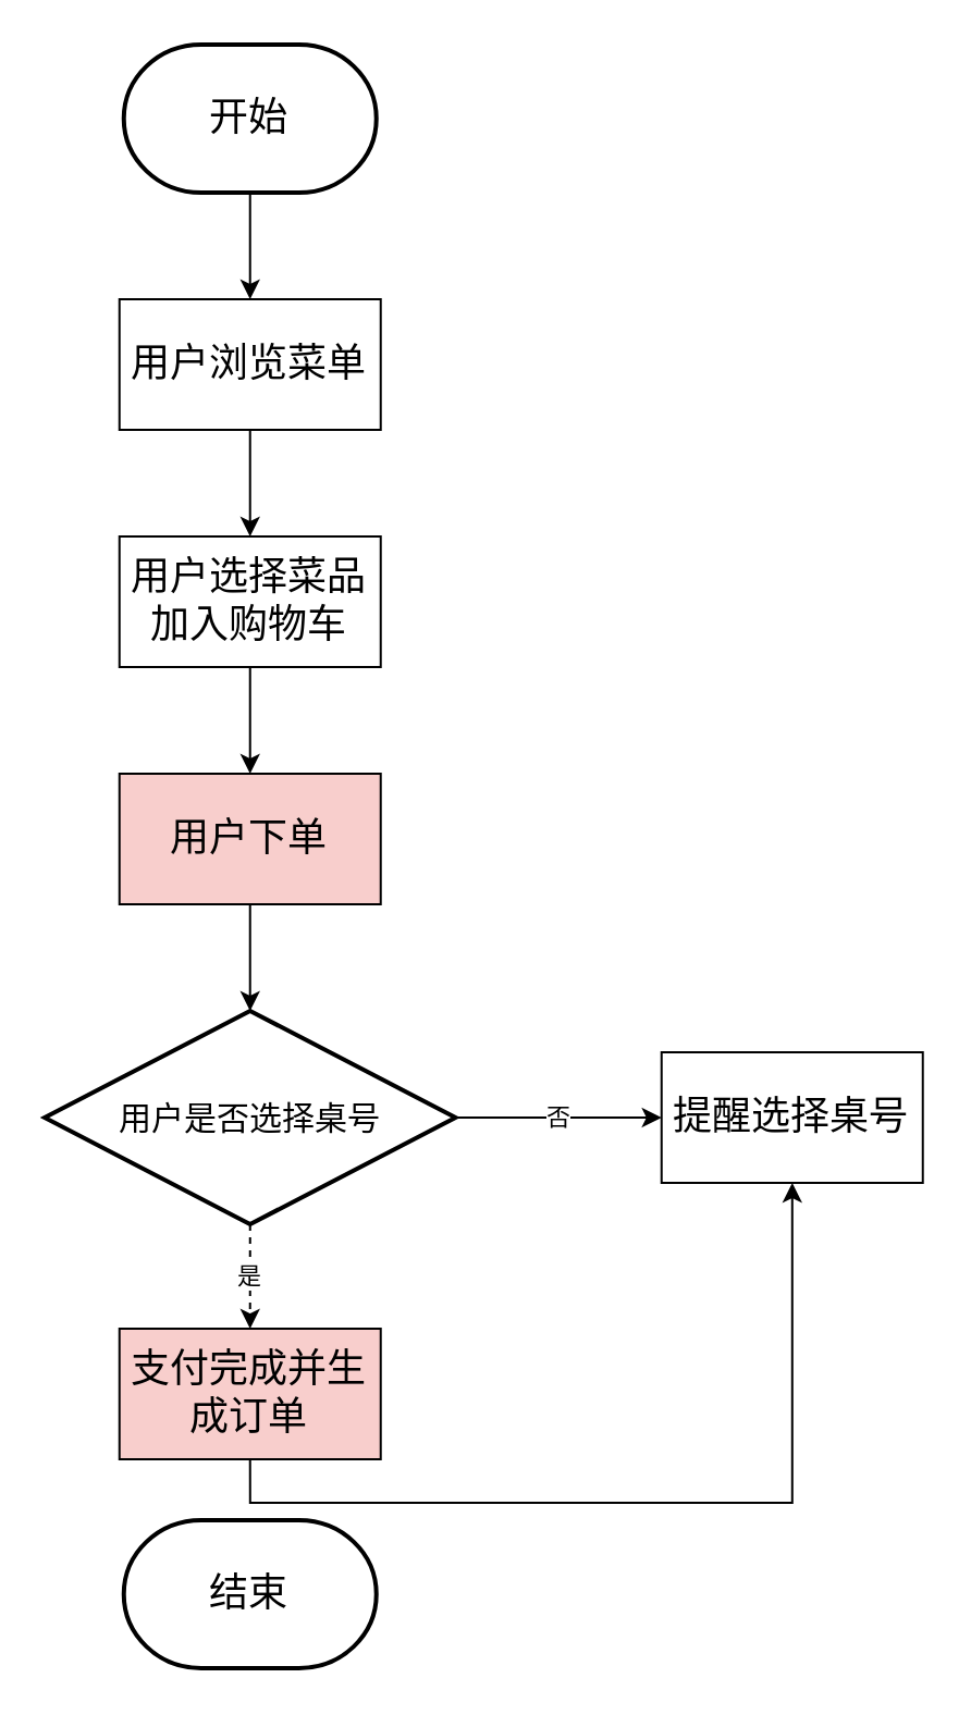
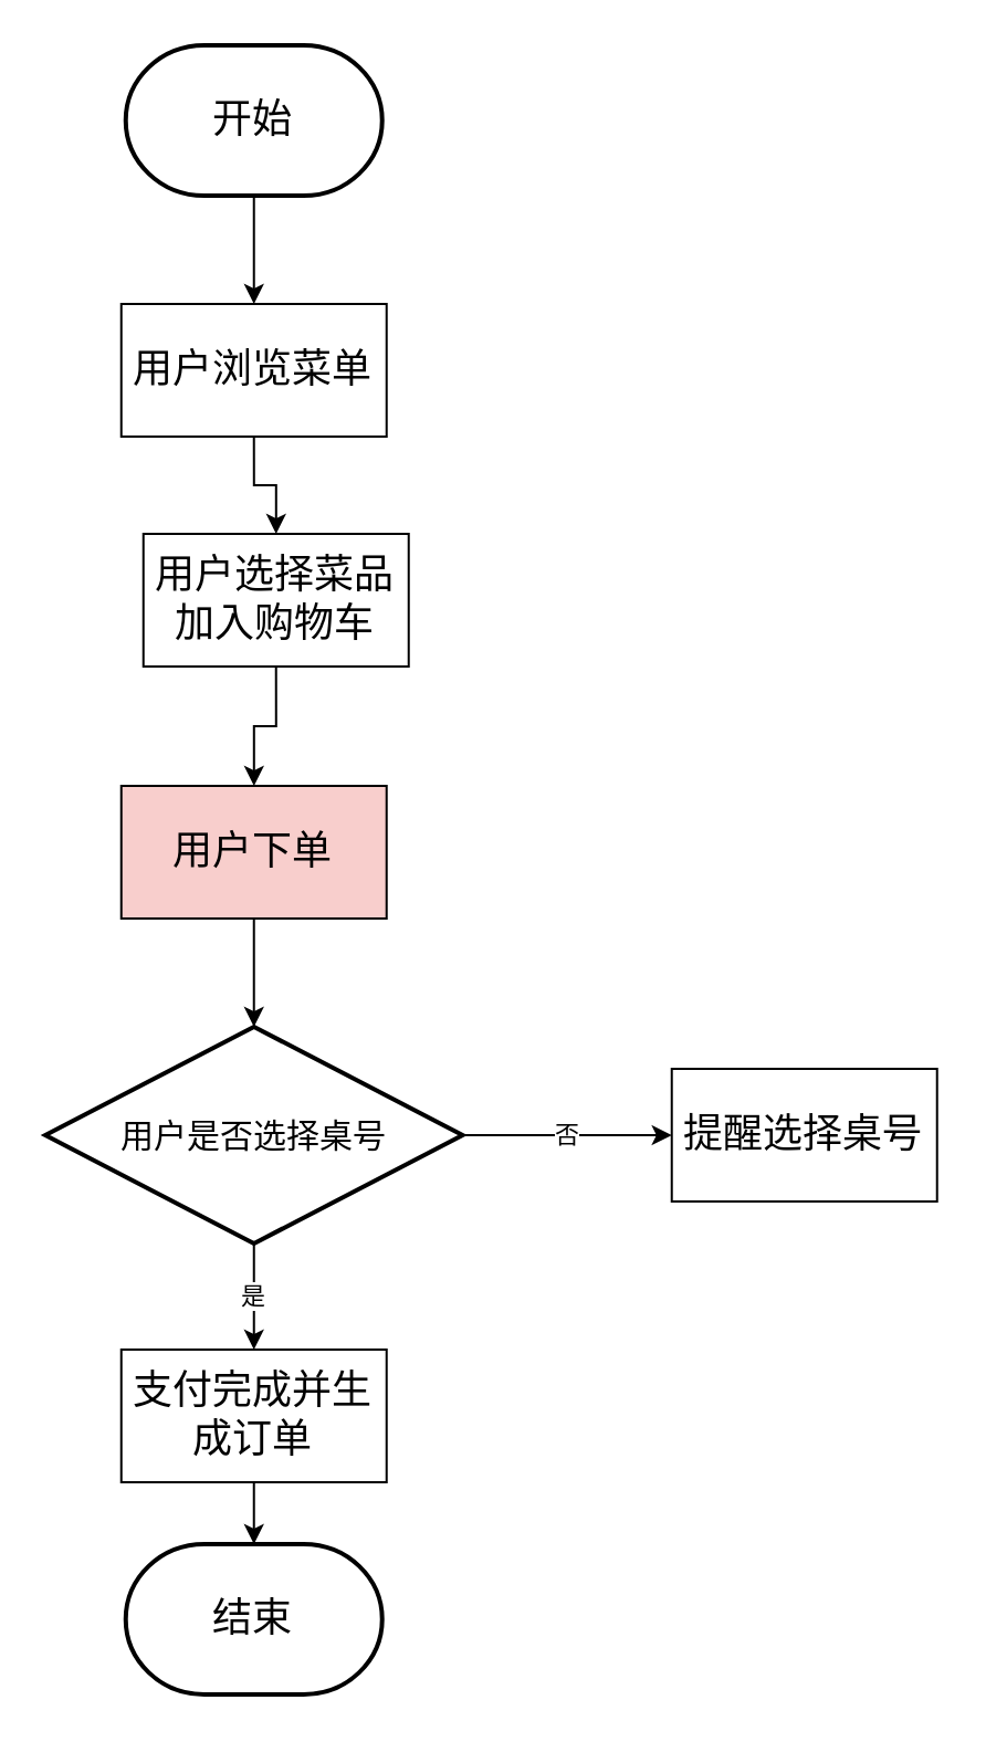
- <mxCell id="7" value="用户选择菜品加入购物车" style="rounded=0;whiteSpace=wrap;html=1;fontSize=18;" vertex="1" parent="1"><mxGeometry x="54.37" y="246" width="120" height="60" as="geometry" /></mxCell>
+ <mxCell id="7" value="用户选择菜品加入购物车" style="rounded=0;whiteSpace=wrap;html=1;fontSize=18;" vertex="1" parent="1"><mxGeometry x="64.37" y="241" width="120" height="60" as="geometry" /></mxCell>
- <mxCell id="10" value="是" style="edgeStyle=orthogonalEdgeStyle;rounded=0;orthogonalLoop=1;jettySize=auto;html=1;exitX=0.5;exitY=1;exitDx=0;exitDy=0;exitPerimeter=0;entryX=0.5;entryY=0;entryDx=0;entryDy=0;dashed=1;" edge="1" parent="1" source="12" target="14"><mxGeometry relative="1" as="geometry" /></mxCell>
+ <mxCell id="10" value="是" style="edgeStyle=orthogonalEdgeStyle;rounded=0;orthogonalLoop=1;jettySize=auto;html=1;exitX=0.5;exitY=1;exitDx=0;exitDy=0;exitPerimeter=0;entryX=0.5;entryY=0;entryDx=0;entryDy=0;" edge="1" parent="1" source="12" target="14"><mxGeometry relative="1" as="geometry" /></mxCell>
- <mxCell id="14" value="支付完成并生成订单" style="rounded=0;whiteSpace=wrap;html=1;fontSize=18;fillColor=#f8cecc;" vertex="1" parent="1"><mxGeometry x="54.37" y="610" width="120" height="60" as="geometry" /></mxCell>
+ <mxCell id="14" value="支付完成并生成订单" style="rounded=0;whiteSpace=wrap;html=1;fontSize=18;" vertex="1" parent="1"><mxGeometry x="54.37" y="610" width="120" height="60" as="geometry" /></mxCell>
- <mxCell id="13" style="edgeStyle=orthogonalEdgeStyle;rounded=0;orthogonalLoop=1;jettySize=auto;html=1;exitX=0.5;exitY=1;exitDx=0;exitDy=0;" edge="1" parent="1" source="14" target="15"><mxGeometry relative="1" as="geometry" /></mxCell>
+ <mxCell id="13" style="edgeStyle=orthogonalEdgeStyle;rounded=0;orthogonalLoop=1;jettySize=auto;html=1;exitX=0.5;exitY=1;exitDx=0;exitDy=0;entryX=0.5;entryY=0;entryDx=0;entryDy=0;entryPerimeter=0;" edge="1" parent="1" source="14" target="16"><mxGeometry relative="1" as="geometry" /></mxCell>
